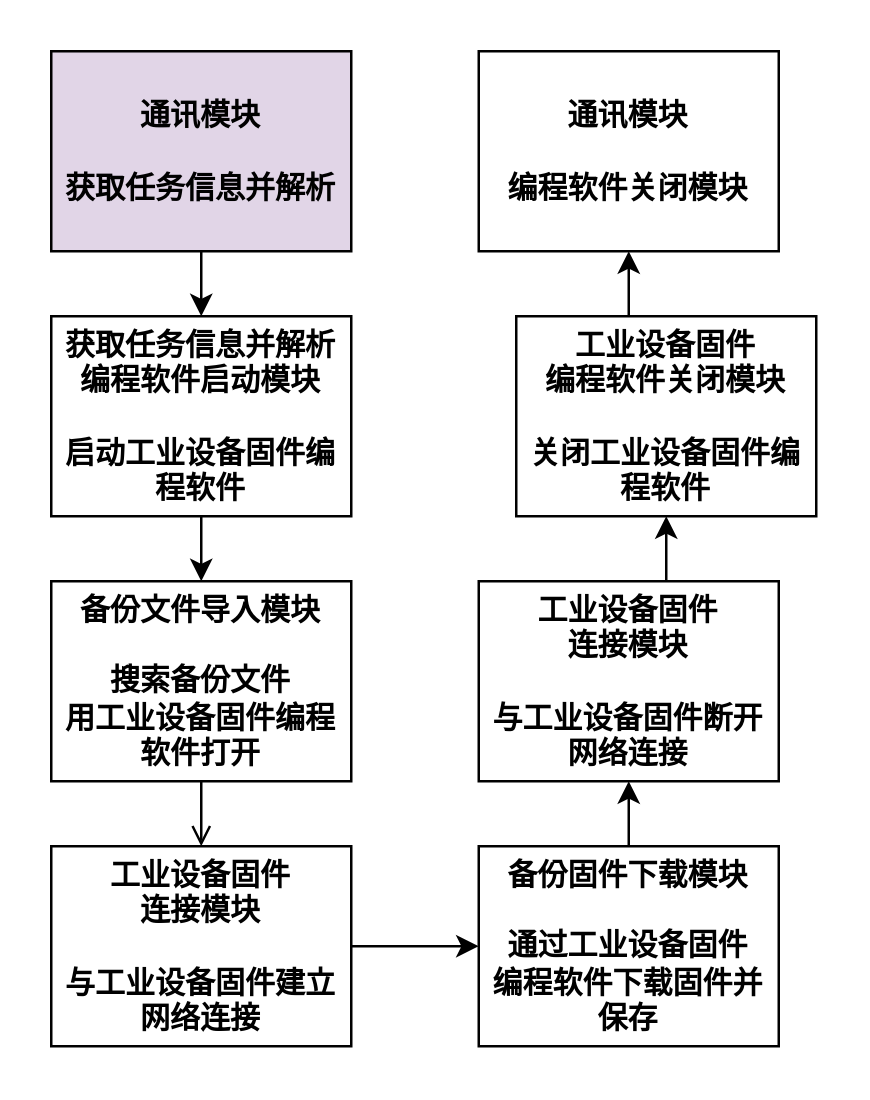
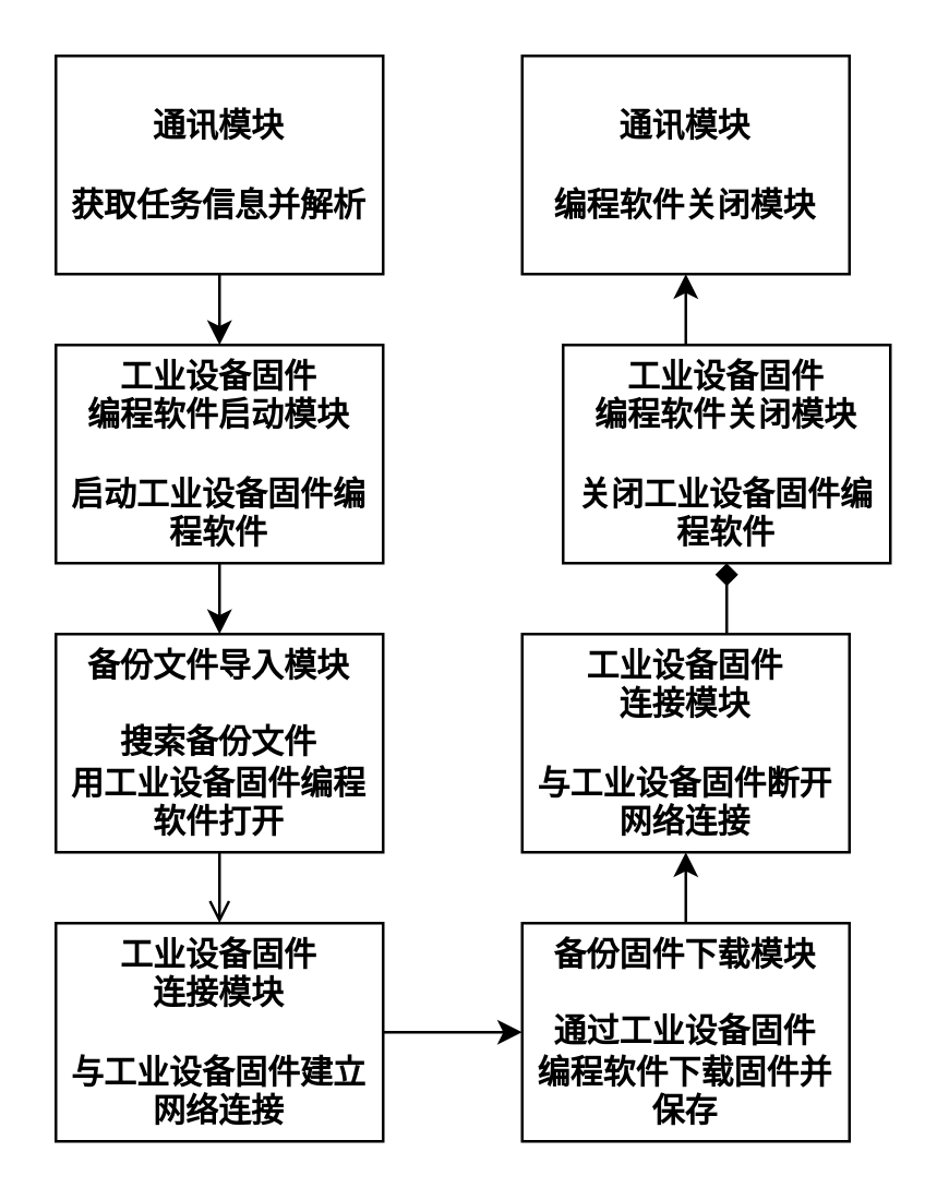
- <mxCell id="3" value="&lt;b&gt;通讯模块&lt;br&gt;&lt;br&gt;获取任务信息并解析&lt;/b&gt;" style="rounded=0;whiteSpace=wrap;html=1;fillColor=#e1d5e7;" vertex="1" parent="1"><mxGeometry x="20" y="20" width="120" height="80" as="geometry" /></mxCell>
+ <mxCell id="3" value="&lt;b&gt;通讯模块&lt;br&gt;&lt;br&gt;获取任务信息并解析&lt;/b&gt;" style="rounded=0;whiteSpace=wrap;html=1;" vertex="1" parent="1"><mxGeometry x="20" y="20" width="120" height="80" as="geometry" /></mxCell>
- <mxCell id="5" value="&lt;b&gt;获取任务信息并解析&lt;br&gt;编程软件启动模块&lt;br&gt;&lt;br&gt;启动工业设备固件编程软件&lt;br&gt;&lt;/b&gt;" style="rounded=0;whiteSpace=wrap;html=1;" vertex="1" parent="1"><mxGeometry x="20" y="126" width="120" height="80" as="geometry" /></mxCell>
+ <mxCell id="5" value="&lt;b&gt;工业设备固件&lt;br&gt;编程软件启动模块&lt;br&gt;&lt;br&gt;启动工业设备固件编程软件&lt;br&gt;&lt;/b&gt;" style="rounded=0;whiteSpace=wrap;html=1;" vertex="1" parent="1"><mxGeometry x="20" y="126" width="120" height="80" as="geometry" /></mxCell>
- <mxCell id="12" style="edgeStyle=orthogonalEdgeStyle;rounded=0;orthogonalLoop=1;jettySize=auto;html=1;exitX=0.5;exitY=0;exitDx=0;exitDy=0;entryX=0.5;entryY=1;entryDx=0;entryDy=0;" edge="1" parent="1" source="13" target="15"><mxGeometry relative="1" as="geometry" /></mxCell>
+ <mxCell id="12" style="edgeStyle=orthogonalEdgeStyle;rounded=0;orthogonalLoop=1;jettySize=auto;html=1;exitX=0.5;exitY=0;exitDx=0;exitDy=0;entryX=0.5;entryY=1;entryDx=0;entryDy=0;endArrow=diamond;" edge="1" parent="1" source="13" target="15"><mxGeometry relative="1" as="geometry" /></mxCell>
